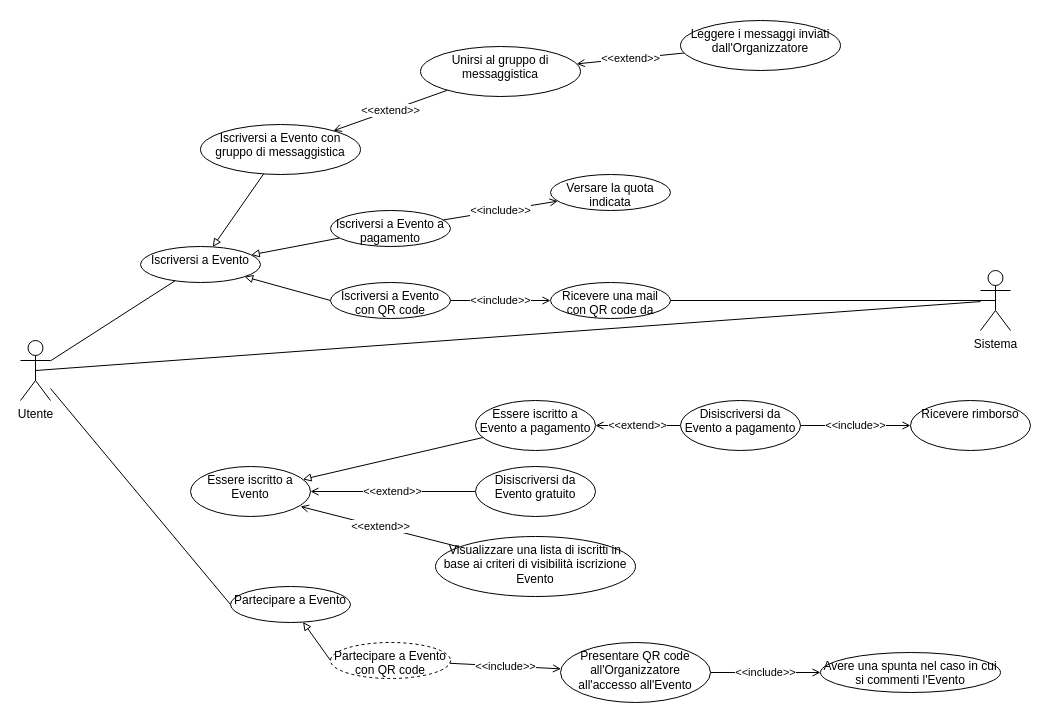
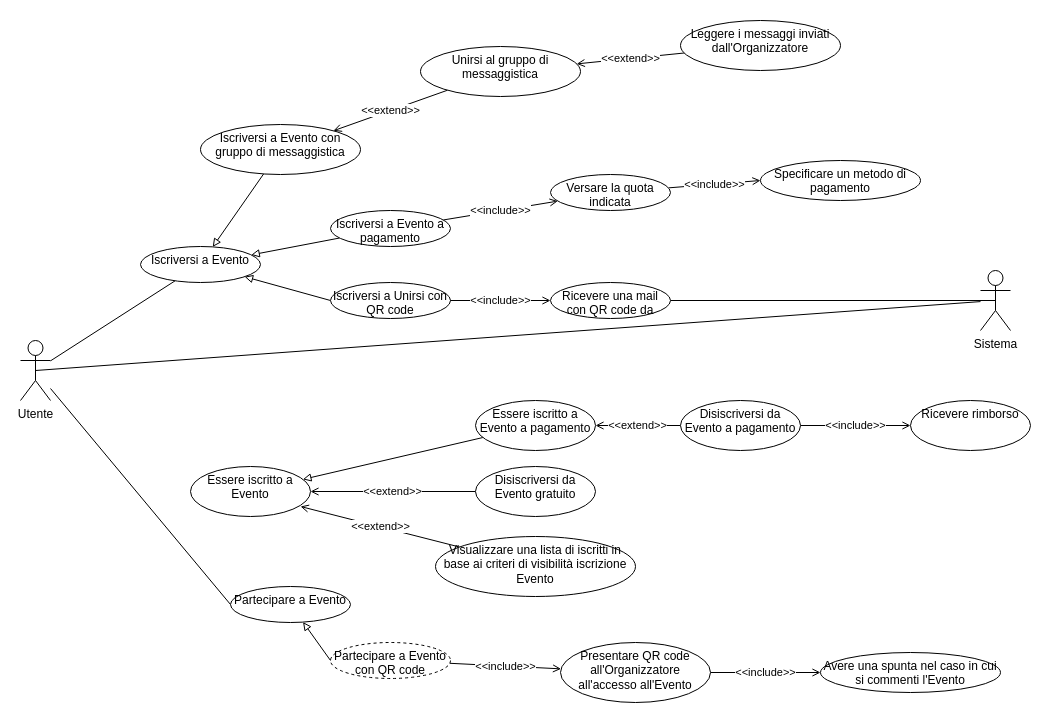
+ <mxCell id="15" value="Specificare un metodo di pagamento" style="ellipse;whiteSpace=wrap;html=1;verticalAlign=top;" vertex="1" parent="1"><mxGeometry x="760" y="160" width="160" height="40" as="geometry" /></mxCell>
+ <mxCell id="13" value="&amp;lt;&amp;lt;include&amp;gt;&amp;gt;" style="edgeStyle=none;rounded=0;orthogonalLoop=1;jettySize=auto;html=1;entryX=0;entryY=0.5;entryDx=0;entryDy=0;endArrow=open;endFill=0;" edge="1" parent="1" source="14" target="15"><mxGeometry relative="1" as="geometry" /></mxCell>
- <mxCell id="21" value="Iscriversi a Evento con QR code" style="ellipse;whiteSpace=wrap;html=1;verticalAlign=top;" vertex="1" parent="1"><mxGeometry x="330" y="282" width="120" height="36" as="geometry" /></mxCell>
+ <mxCell id="21" value="Iscriversi a Unirsi con QR code" style="ellipse;whiteSpace=wrap;html=1;verticalAlign=top;" vertex="1" parent="1"><mxGeometry x="330" y="282" width="120" height="36" as="geometry" /></mxCell>
